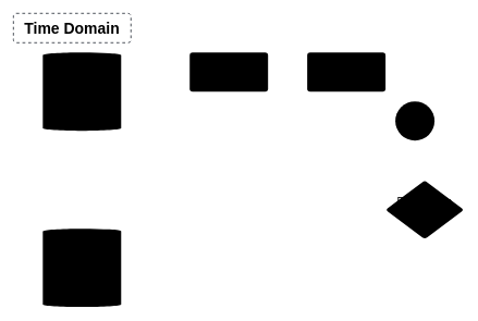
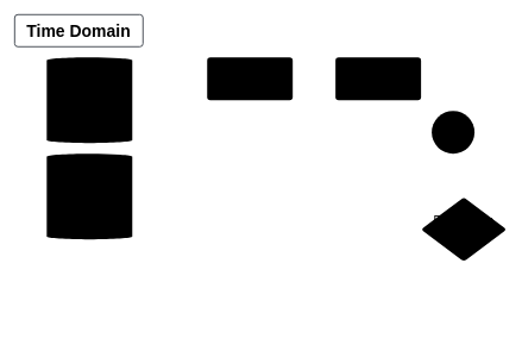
- <mxCell id="6" value="Time Domain" style="html=1;overflow=block;blockSpacing=1;whiteSpace=wrap;fontSize=23.3;fontStyle=1;spacing=0;strokeColor=#3a414a;strokeOpacity=100;fillOpacity=0;rounded=1;absoluteArcSize=1;arcSize=9;fillColor=#000000;strokeWidth=1.5;lucidId=a2lzPlyJABOO;dashed=1;" vertex="1" parent="1"><mxGeometry x="20" y="20" width="180" height="45" as="geometry" /></mxCell>
+ <mxCell id="6" value="Time Domain" style="html=1;overflow=block;blockSpacing=1;whiteSpace=wrap;fontSize=23.3;fontStyle=1;spacing=0;strokeColor=#3a414a;strokeOpacity=100;fillOpacity=0;rounded=1;absoluteArcSize=1;arcSize=9;fillColor=#000000;strokeWidth=1.5;lucidId=a2lzPlyJABOO;" vertex="1" parent="1"><mxGeometry x="20" y="20" width="180" height="45" as="geometry" /></mxCell>
+ <mxCell id="7" value="Equally Epoched Time Series" style="html=1;overflow=block;blockSpacing=1;whiteSpace=wrap;shape=cylinder3;size=4;anchorPointDirection=0;boundedLbl=1;fontSize=16.7;spacing=3.8;strokeColor=#unset;rounded=1;absoluteArcSize=1;arcSize=9;fillColor=#unset;strokeWidth=NaN;lucidId=V3lzgWcmkv5n;" vertex="1" parent="1"><mxGeometry x="65" y="215" width="120" height="120" as="geometry" /></mxCell>
- <mxCell id="8" value="Equally Sliding Windows Time Series" style="html=1;overflow=block;blockSpacing=1;whiteSpace=wrap;shape=cylinder3;size=4;anchorPointDirection=0;boundedLbl=1;fontSize=16.7;spacing=3.8;strokeColor=#unset;rounded=1;absoluteArcSize=1;arcSize=9;fillColor=#unset;strokeWidth=NaN;lucidId=-5lzNkiLlerd;" vertex="1" parent="1"><mxGeometry x="65" y="350" width="120" height="120" as="geometry" /></mxCell>
